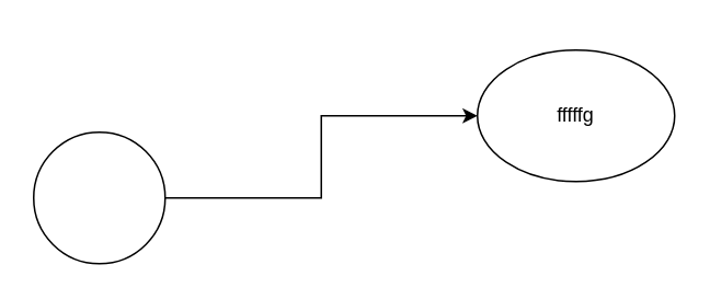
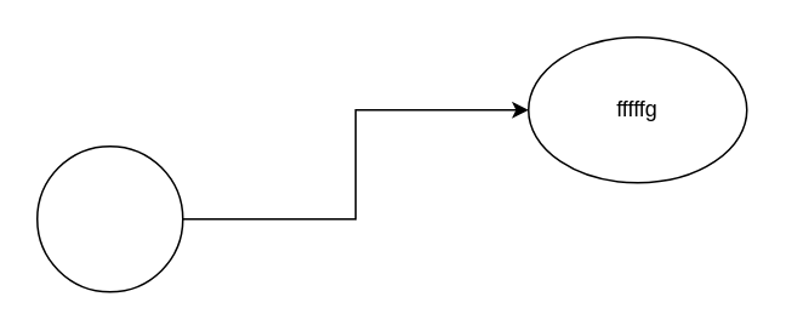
- <mxCell id="4" value="fffffg" style="ellipse;whiteSpace=wrap;html=1;" parent="1" vertex="1"><mxGeometry x="290" y="30" width="120" height="80" as="geometry" /></mxCell>
+ <mxCell id="4" value="fffffg" style="ellipse;whiteSpace=wrap;html=1;" parent="1" vertex="1"><mxGeometry x="290" y="20" width="120" height="80" as="geometry" /></mxCell>
